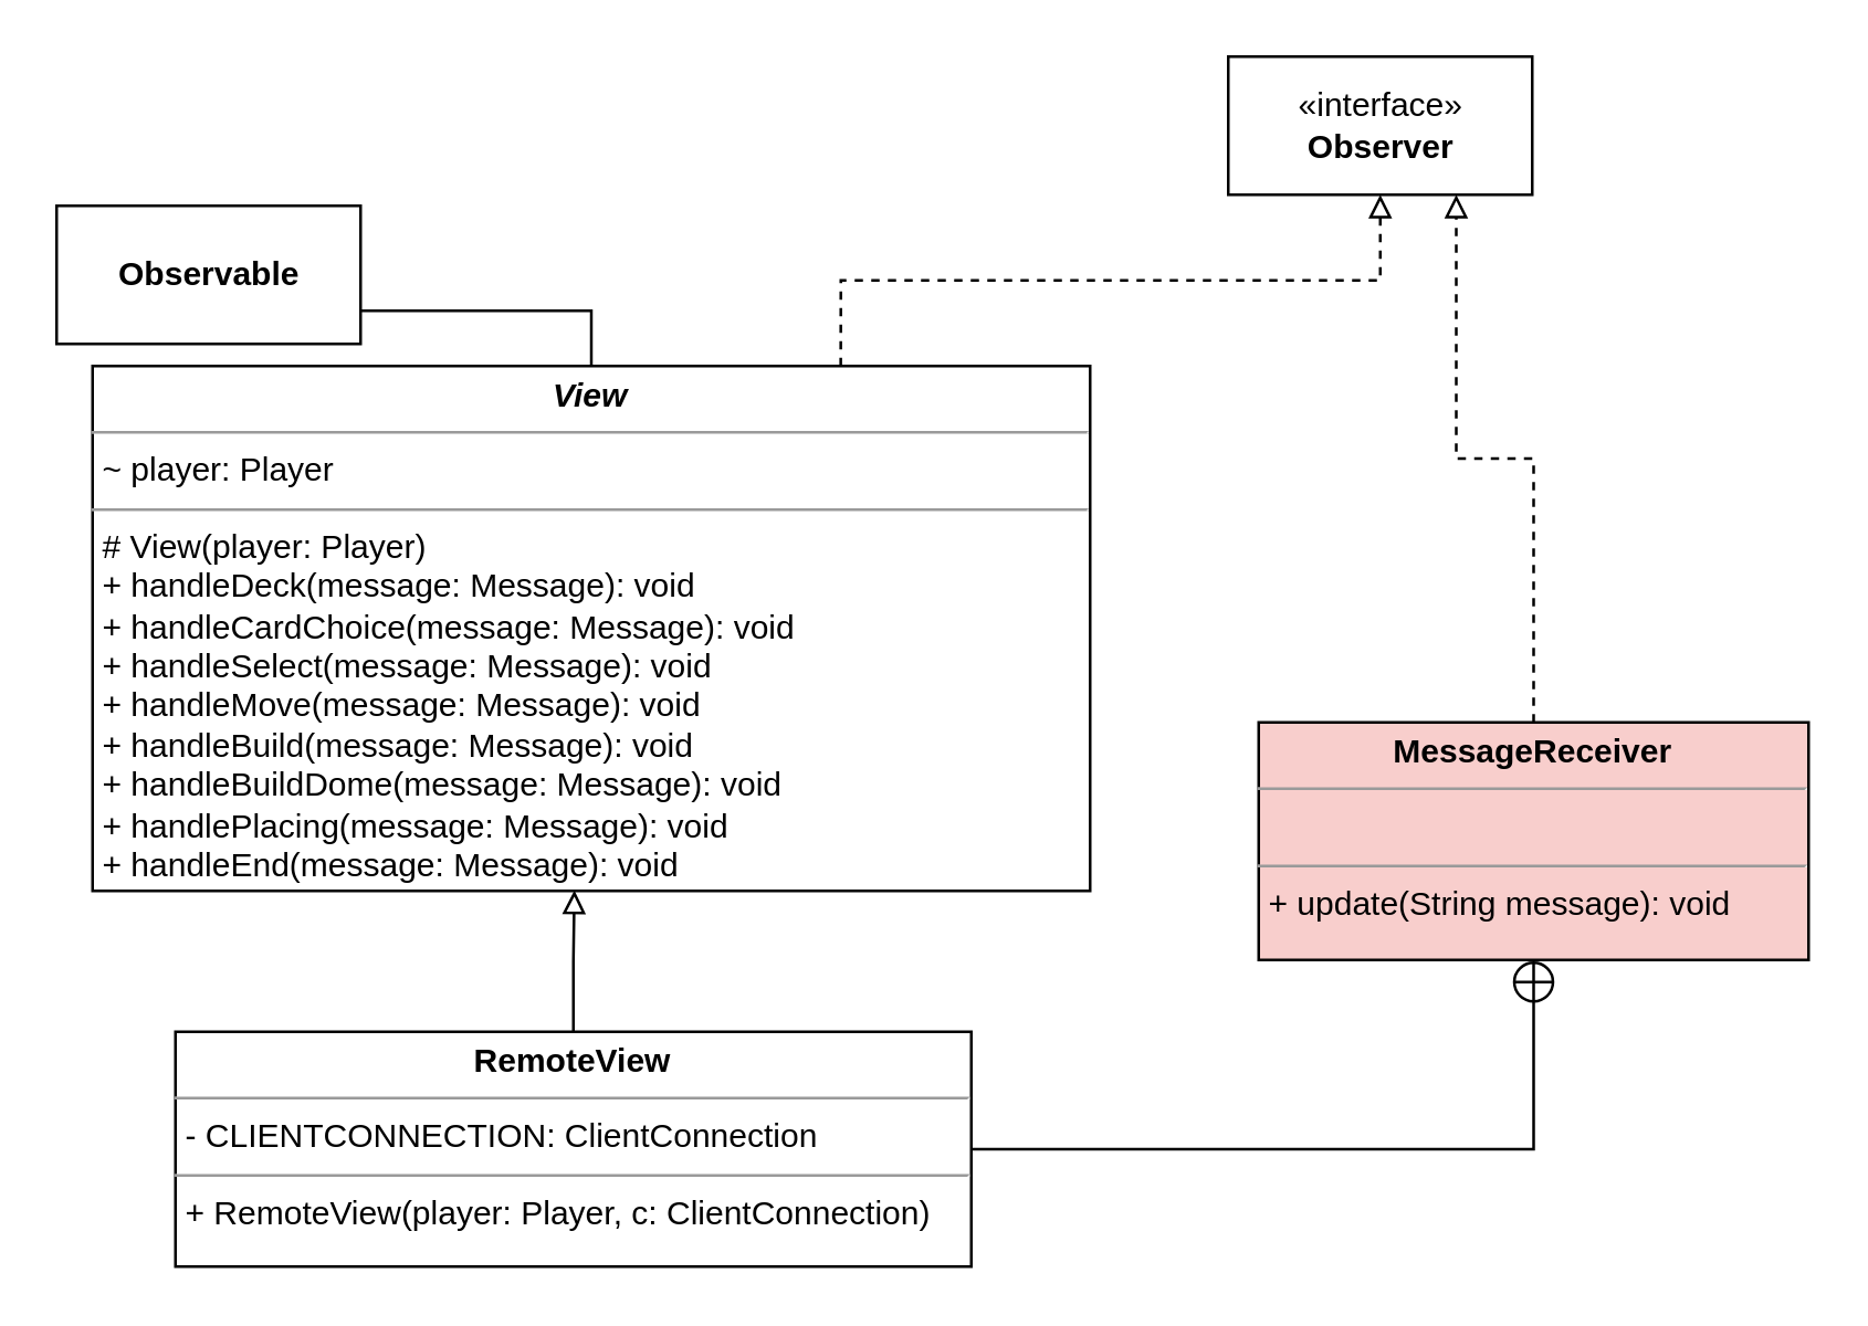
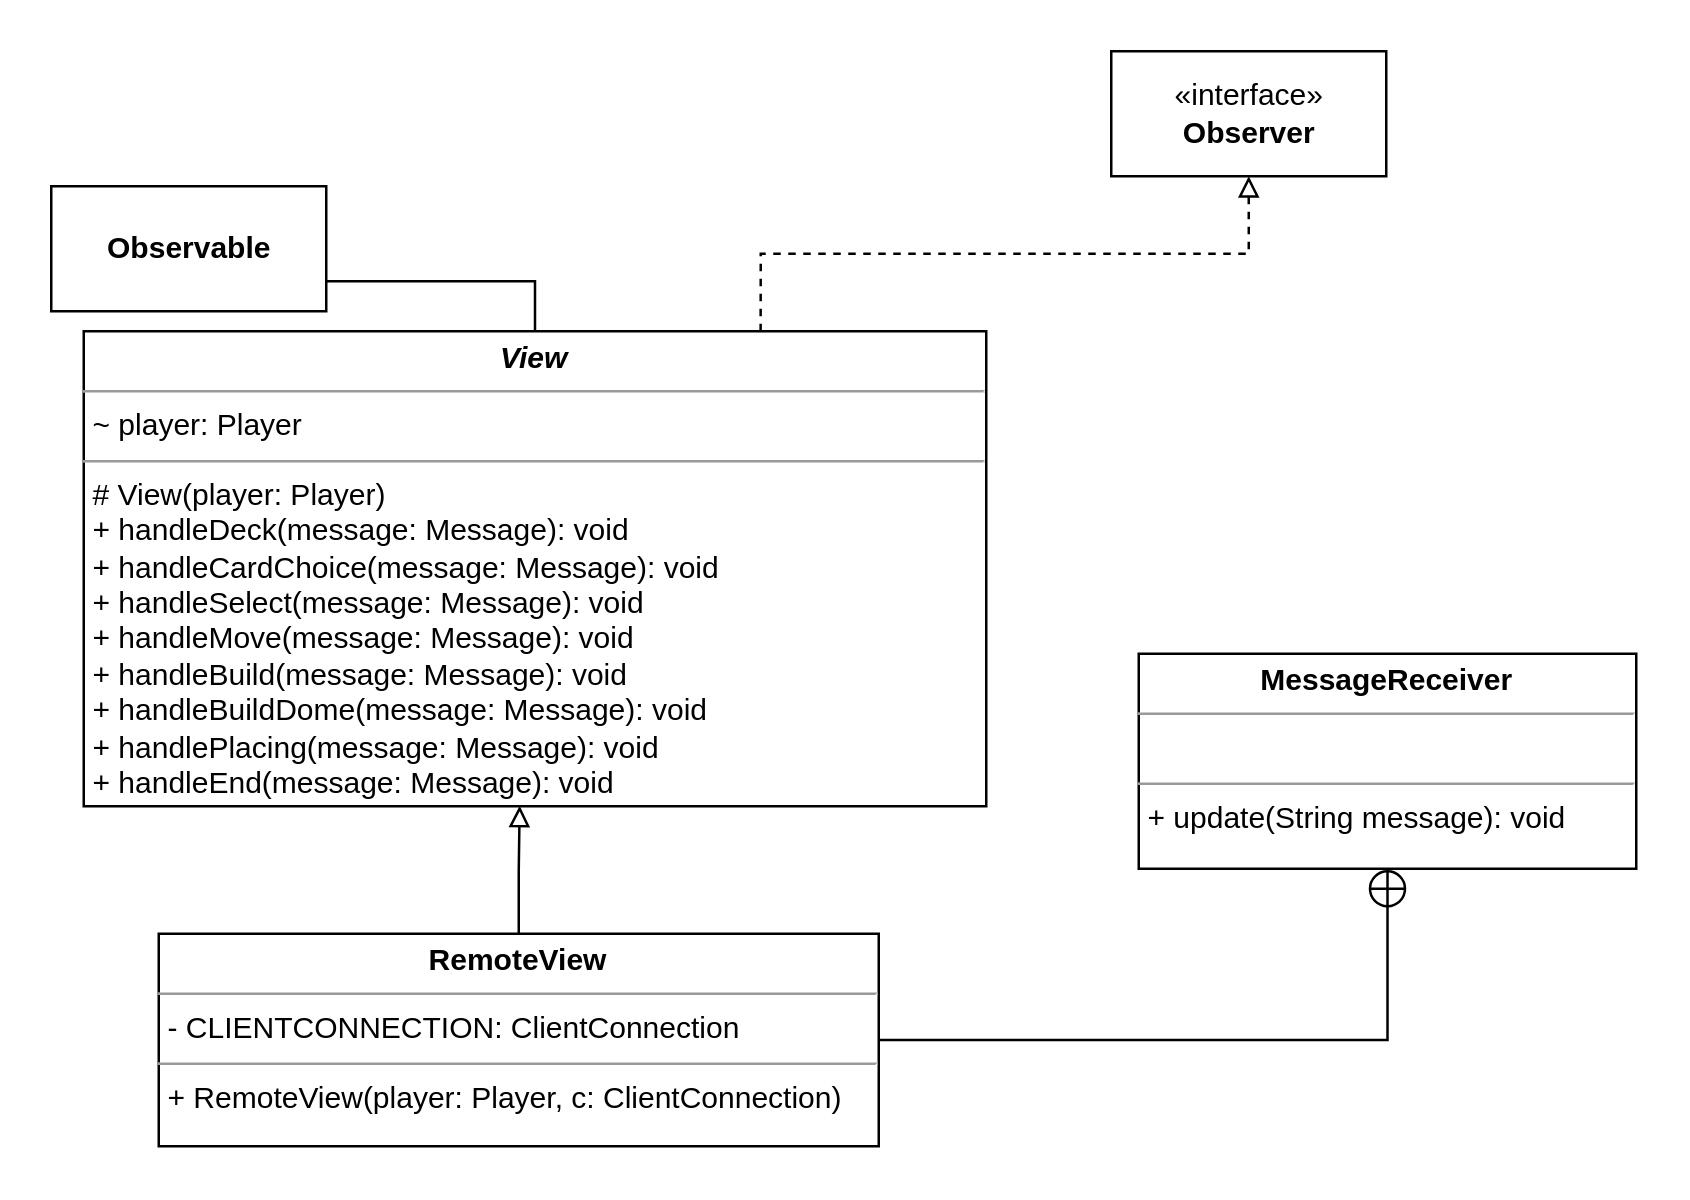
- <mxCell id="8" style="edgeStyle=orthogonalEdgeStyle;rounded=0;orthogonalLoop=1;jettySize=auto;html=1;entryX=0.75;entryY=1;entryDx=0;entryDy=0;endArrow=block;endFill=0;dashed=1;" parent="1" source="9" target="10" edge="1"><mxGeometry relative="1" as="geometry"><mxPoint x="542.5" y="89" as="targetPoint" /></mxGeometry></mxCell>
- <mxCell id="9" value="&lt;p style=&quot;margin: 0px ; margin-top: 4px ; text-align: center&quot;&gt;&lt;b&gt;MessageReceiver&lt;/b&gt;&lt;/p&gt;&lt;hr size=&quot;1&quot;&gt;&lt;p style=&quot;margin: 0px ; margin-left: 4px&quot;&gt;&lt;br&gt;&lt;/p&gt;&lt;hr size=&quot;1&quot;&gt;&lt;p style=&quot;margin: 0px ; margin-left: 4px&quot;&gt;+ update(String message): void&lt;/p&gt;" style="verticalAlign=top;align=left;overflow=fill;fontSize=12;fontFamily=Helvetica;html=1;fillColor=#f8cecc;" parent="1" vertex="1"><mxGeometry x="455" y="261" width="199" height="86" as="geometry" /></mxCell>
+ <mxCell id="9" value="&lt;p style=&quot;margin: 0px ; margin-top: 4px ; text-align: center&quot;&gt;&lt;b&gt;MessageReceiver&lt;/b&gt;&lt;/p&gt;&lt;hr size=&quot;1&quot;&gt;&lt;p style=&quot;margin: 0px ; margin-left: 4px&quot;&gt;&lt;br&gt;&lt;/p&gt;&lt;hr size=&quot;1&quot;&gt;&lt;p style=&quot;margin: 0px ; margin-left: 4px&quot;&gt;+ update(String message): void&lt;/p&gt;" style="verticalAlign=top;align=left;overflow=fill;fontSize=12;fontFamily=Helvetica;html=1;" parent="1" vertex="1"><mxGeometry x="455" y="261" width="199" height="86" as="geometry" /></mxCell>
